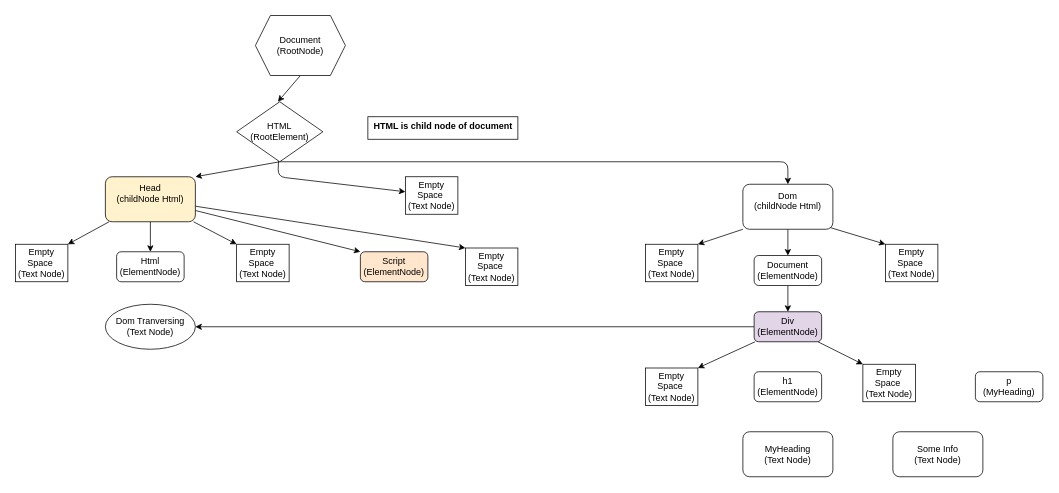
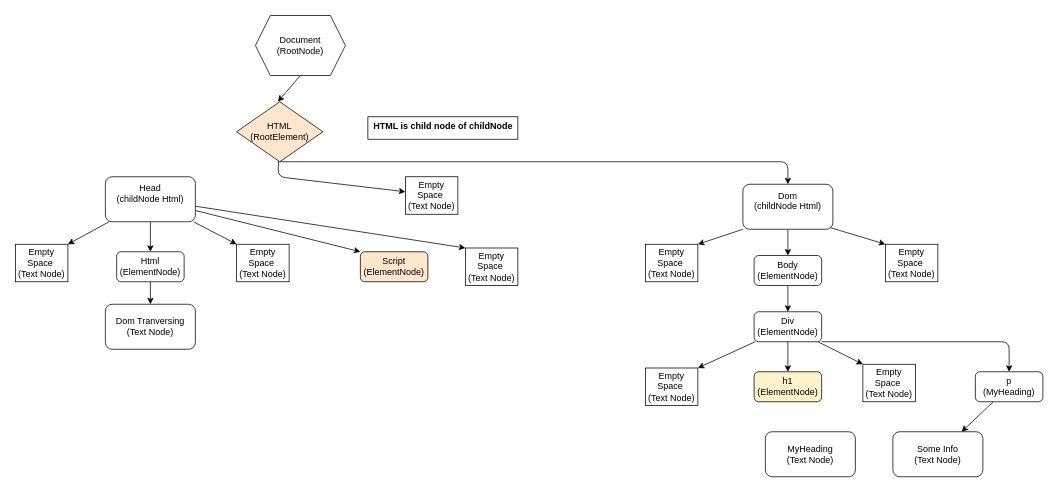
- <mxCell id="8" value="HTML&lt;div&gt;(RootElement)&lt;/div&gt;" style="rhombus;whiteSpace=wrap;html=1;" parent="1" vertex="1"><mxGeometry x="315" y="135" width="115" height="80" as="geometry" /></mxCell>
+ <mxCell id="8" value="HTML&lt;div&gt;(RootElement)&lt;/div&gt;" style="rhombus;whiteSpace=wrap;html=1;fillColor=#ffe6cc;" parent="1" vertex="1"><mxGeometry x="315" y="135" width="115" height="80" as="geometry" /></mxCell>
- <mxCell id="9" value="&lt;b&gt;HTML is child node of document&lt;/b&gt;&lt;div&gt;&lt;br&gt;&lt;/div&gt;" style="text;html=1;align=center;verticalAlign=middle;resizable=0;points=[];autosize=1;strokeColor=none;fillColor=none;" parent="1" vertex="1"><mxGeometry x="485" y="155" width="210" height="40" as="geometry" /></mxCell>
+ <mxCell id="9" value="&lt;b&gt;HTML is child node of childNode&lt;/b&gt;&lt;div&gt;&lt;br&gt;&lt;/div&gt;" style="text;html=1;align=center;verticalAlign=middle;resizable=0;points=[];autosize=1;strokeColor=none;fillColor=none;" parent="1" vertex="1"><mxGeometry x="485" y="155" width="210" height="40" as="geometry" /></mxCell>
- <mxCell id="5" style="edgeStyle=none;html=1;exitX=0.5;exitY=1;exitDx=0;exitDy=0;entryX=1;entryY=0;entryDx=0;entryDy=0;" parent="1" source="8" target="15" edge="1"><mxGeometry relative="1" as="geometry" /></mxCell>
- <mxCell id="15" value="Head&lt;div&gt;(childNode Html)&lt;/div&gt;&lt;div&gt;&lt;br&gt;&lt;/div&gt;" style="rounded=1;whiteSpace=wrap;html=1;fillColor=#fff2cc;" parent="1" vertex="1"><mxGeometry x="140" y="235" width="120" height="60" as="geometry" /></mxCell>
+ <mxCell id="15" value="Head&lt;div&gt;(childNode Html)&lt;/div&gt;&lt;div&gt;&lt;br&gt;&lt;/div&gt;" style="rounded=1;whiteSpace=wrap;html=1;" parent="1" vertex="1"><mxGeometry x="140" y="235" width="120" height="60" as="geometry" /></mxCell>
- <mxCell id="30" value="Document&lt;br&gt;&lt;div&gt;(ElementNode)&lt;/div&gt;" style="rounded=1;whiteSpace=wrap;html=1;" parent="1" vertex="1"><mxGeometry x="1005" y="340" width="90" height="40" as="geometry" /></mxCell>
+ <mxCell id="30" value="Body&lt;br&gt;&lt;div&gt;(ElementNode)&lt;/div&gt;" style="rounded=1;whiteSpace=wrap;html=1;" parent="1" vertex="1"><mxGeometry x="1005" y="340" width="90" height="40" as="geometry" /></mxCell>
+ <mxCell id="16" value="" style="edgeStyle=none;html=1;" parent="1" source="17" target="18" edge="1"><mxGeometry relative="1" as="geometry" /></mxCell>
- <mxCell id="18" value="Dom Tranversing&lt;div&gt;(Text Node)&lt;/div&gt;" style="ellipse;whiteSpace=wrap;html=1;" parent="1" vertex="1"><mxGeometry x="140" y="405" width="120" height="60" as="geometry" /></mxCell>
+ <mxCell id="18" value="Dom Tranversing&lt;div&gt;(Text Node)&lt;/div&gt;" style="whiteSpace=wrap;html=1;rounded=1;" parent="1" vertex="1"><mxGeometry x="140" y="405" width="120" height="60" as="geometry" /></mxCell>
- <mxCell id="33" value="" style="edgeStyle=none;html=1;" parent="1" source="36" target="18" edge="1"><mxGeometry relative="1" as="geometry" /></mxCell>
+ <mxCell id="33" value="" style="edgeStyle=none;html=1;" parent="1" source="36" target="38" edge="1"><mxGeometry relative="1" as="geometry" /></mxCell>
- <mxCell id="36" value="Div&lt;br&gt;&lt;div&gt;(ElementNode)&lt;/div&gt;" style="rounded=1;whiteSpace=wrap;html=1;fillColor=#e1d5e7;" parent="1" vertex="1"><mxGeometry x="1005" y="415" width="90" height="40" as="geometry" /></mxCell>
+ <mxCell id="36" value="Div&lt;br&gt;&lt;div&gt;(ElementNode)&lt;/div&gt;" style="rounded=1;whiteSpace=wrap;html=1;" parent="1" vertex="1"><mxGeometry x="1005" y="415" width="90" height="40" as="geometry" /></mxCell>
+ <mxCell id="35" style="edgeStyle=none;html=1;exitX=1;exitY=1;exitDx=0;exitDy=0;entryX=0.5;entryY=0;entryDx=0;entryDy=0;" parent="1" source="36" target="42" edge="1"><mxGeometry relative="1" as="geometry"><mxPoint x="1380" y="455" as="targetPoint" /><Array as="points"><mxPoint x="1345" y="455" /></Array></mxGeometry></mxCell>
- <mxCell id="38" value="h1&lt;br&gt;&lt;div&gt;(ElementNode)&lt;/div&gt;" style="rounded=1;whiteSpace=wrap;html=1;" parent="1" vertex="1"><mxGeometry x="1005" y="495" width="90" height="40" as="geometry" /></mxCell>
+ <mxCell id="38" value="h1&lt;br&gt;&lt;div&gt;(ElementNode)&lt;/div&gt;" style="rounded=1;whiteSpace=wrap;html=1;fillColor=#fff2cc;" parent="1" vertex="1"><mxGeometry x="1005" y="495" width="90" height="40" as="geometry" /></mxCell>
+ <mxCell id="41" value="" style="edgeStyle=none;html=1;" parent="1" source="42" target="43" edge="1"><mxGeometry relative="1" as="geometry" /></mxCell>
- <mxCell id="39" value="MyHeading&lt;br&gt;&lt;div&gt;(Text Node)&lt;/div&gt;" style="whiteSpace=wrap;html=1;rounded=1;" parent="1" vertex="1"><mxGeometry x="990" y="575" width="120" height="60" as="geometry" /></mxCell>
+ <mxCell id="39" value="MyHeading&lt;br&gt;&lt;div&gt;(Text Node)&lt;/div&gt;" style="whiteSpace=wrap;html=1;rounded=1;" parent="1" vertex="1"><mxGeometry x="1020" y="575" width="120" height="60" as="geometry" /></mxCell>
